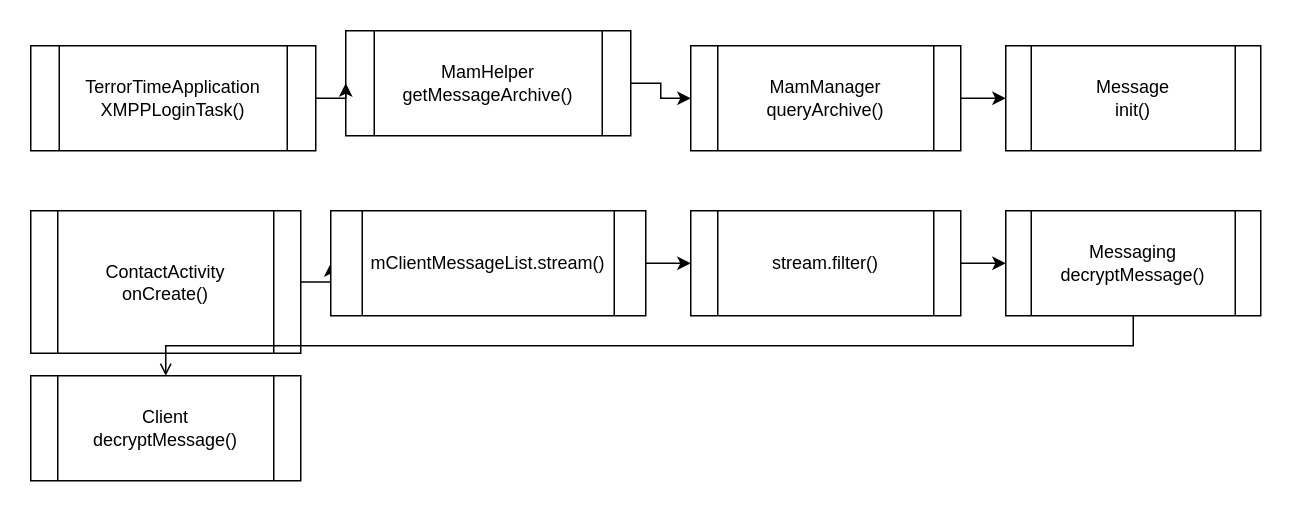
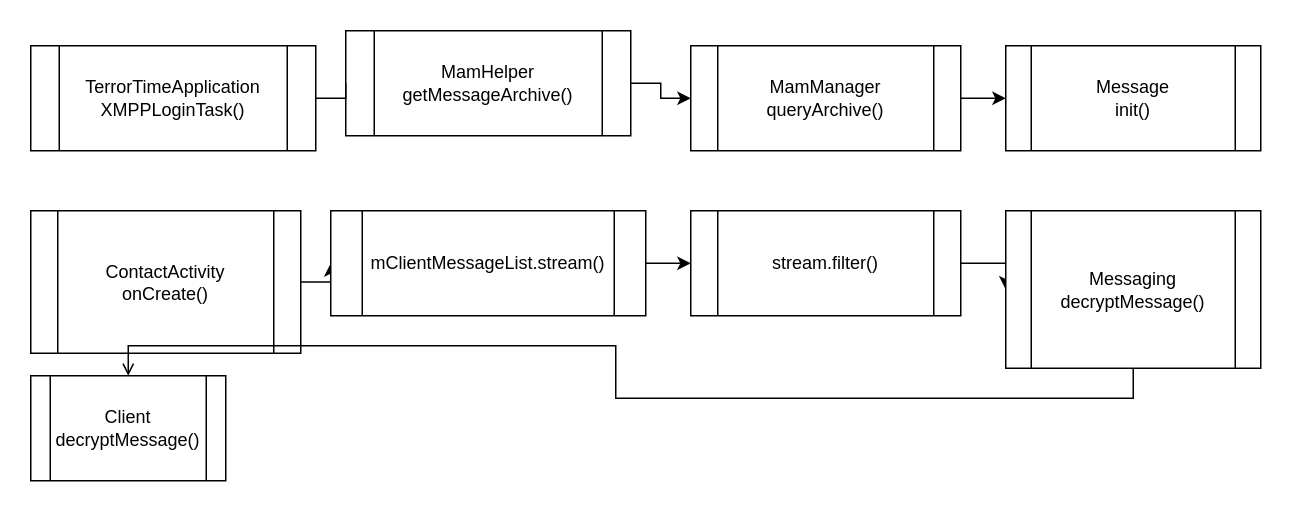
- <mxCell id="4" style="edgeStyle=orthogonalEdgeStyle;rounded=0;orthogonalLoop=1;jettySize=auto;html=1;exitX=1;exitY=0.5;exitDx=0;exitDy=0;entryX=0;entryY=0.5;entryDx=0;entryDy=0;" parent="1" source="5" target="3" edge="1"><mxGeometry relative="1" as="geometry" /></mxCell>
+ <mxCell id="4" style="edgeStyle=orthogonalEdgeStyle;rounded=0;orthogonalLoop=1;jettySize=auto;html=1;exitX=1;exitY=0.5;exitDx=0;exitDy=0;entryX=0;entryY=0.5;entryDx=0;entryDy=0;endArrow=none;" parent="1" source="5" target="3" edge="1"><mxGeometry relative="1" as="geometry" /></mxCell>
- <mxCell id="17" value="Messaging&lt;br&gt;decryptMessage()" style="shape=process;whiteSpace=wrap;html=1;backgroundOutline=1;" parent="1" vertex="1"><mxGeometry x="670" y="140" width="170" height="70" as="geometry" /></mxCell>
+ <mxCell id="17" value="Messaging&lt;br&gt;decryptMessage()" style="shape=process;whiteSpace=wrap;html=1;backgroundOutline=1;" parent="1" vertex="1"><mxGeometry x="670" y="140" width="170" height="105" as="geometry" /></mxCell>
- <mxCell id="15" value="Client&lt;br&gt;decryptMessage()" style="shape=process;whiteSpace=wrap;html=1;backgroundOutline=1;" parent="1" vertex="1"><mxGeometry x="20" y="250" width="180" height="70" as="geometry" /></mxCell>
+ <mxCell id="15" value="Client&lt;br&gt;decryptMessage()" style="shape=process;whiteSpace=wrap;html=1;backgroundOutline=1;" parent="1" vertex="1"><mxGeometry x="20" y="250" width="130" height="70" as="geometry" /></mxCell>
